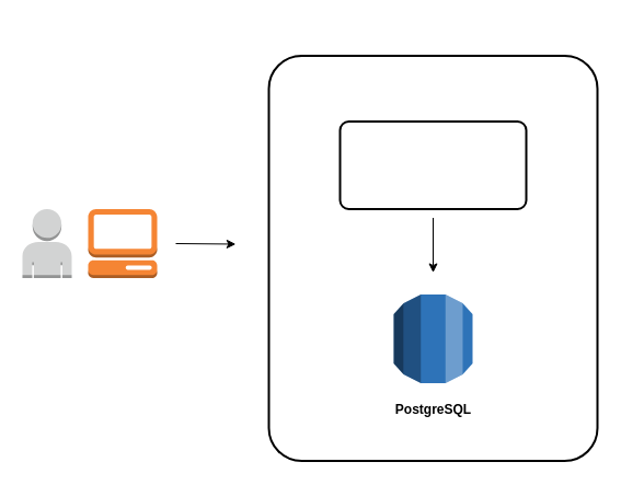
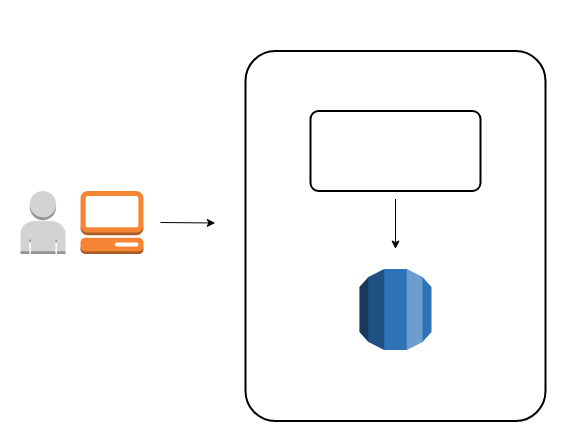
- <mxCell id="7" value="&lt;b&gt;PostgreSQL&lt;/b&gt;" style="text;html=1;align=center;verticalAlign=middle;resizable=0;points=[];autosize=1;strokeColor=none;" vertex="1" parent="1"><mxGeometry x="355" y="363.5" width="80" height="20" as="geometry" /></mxCell>
